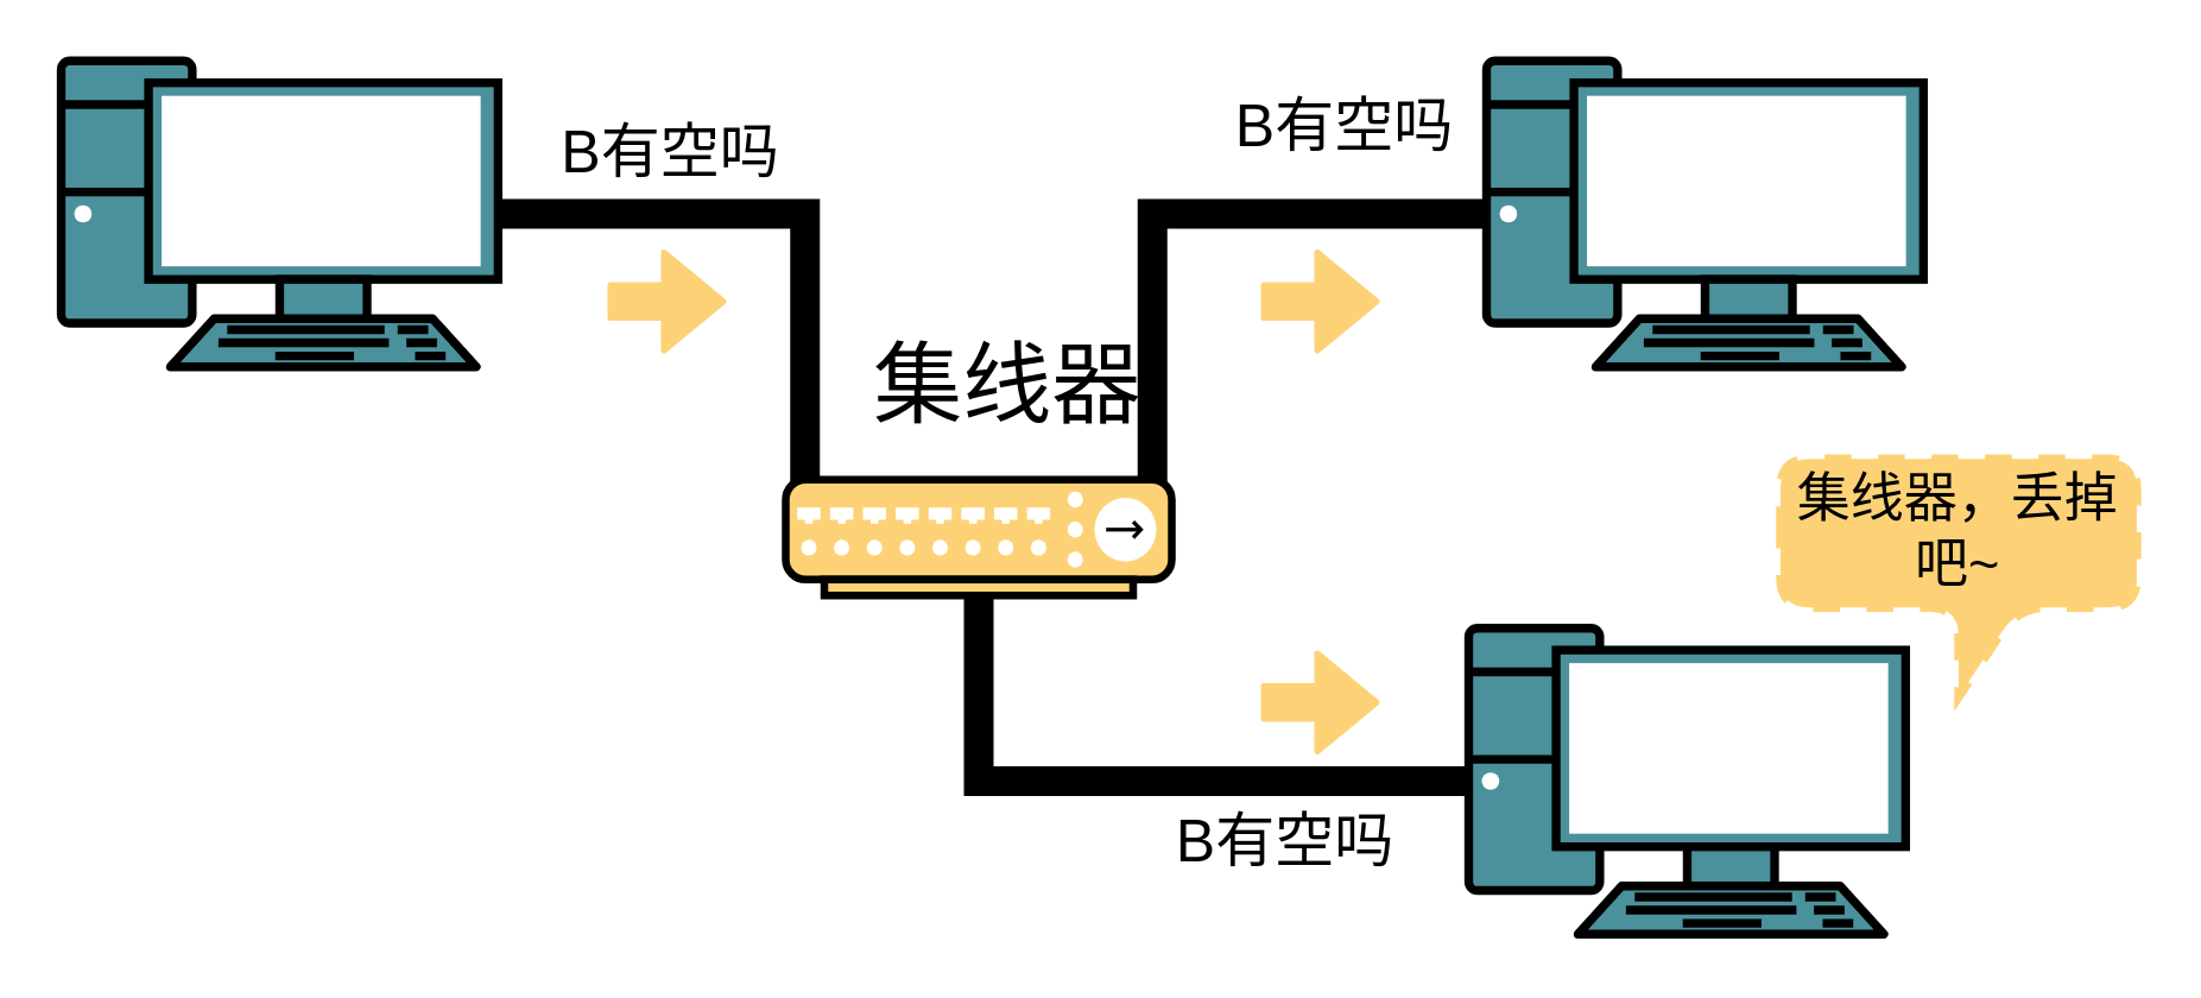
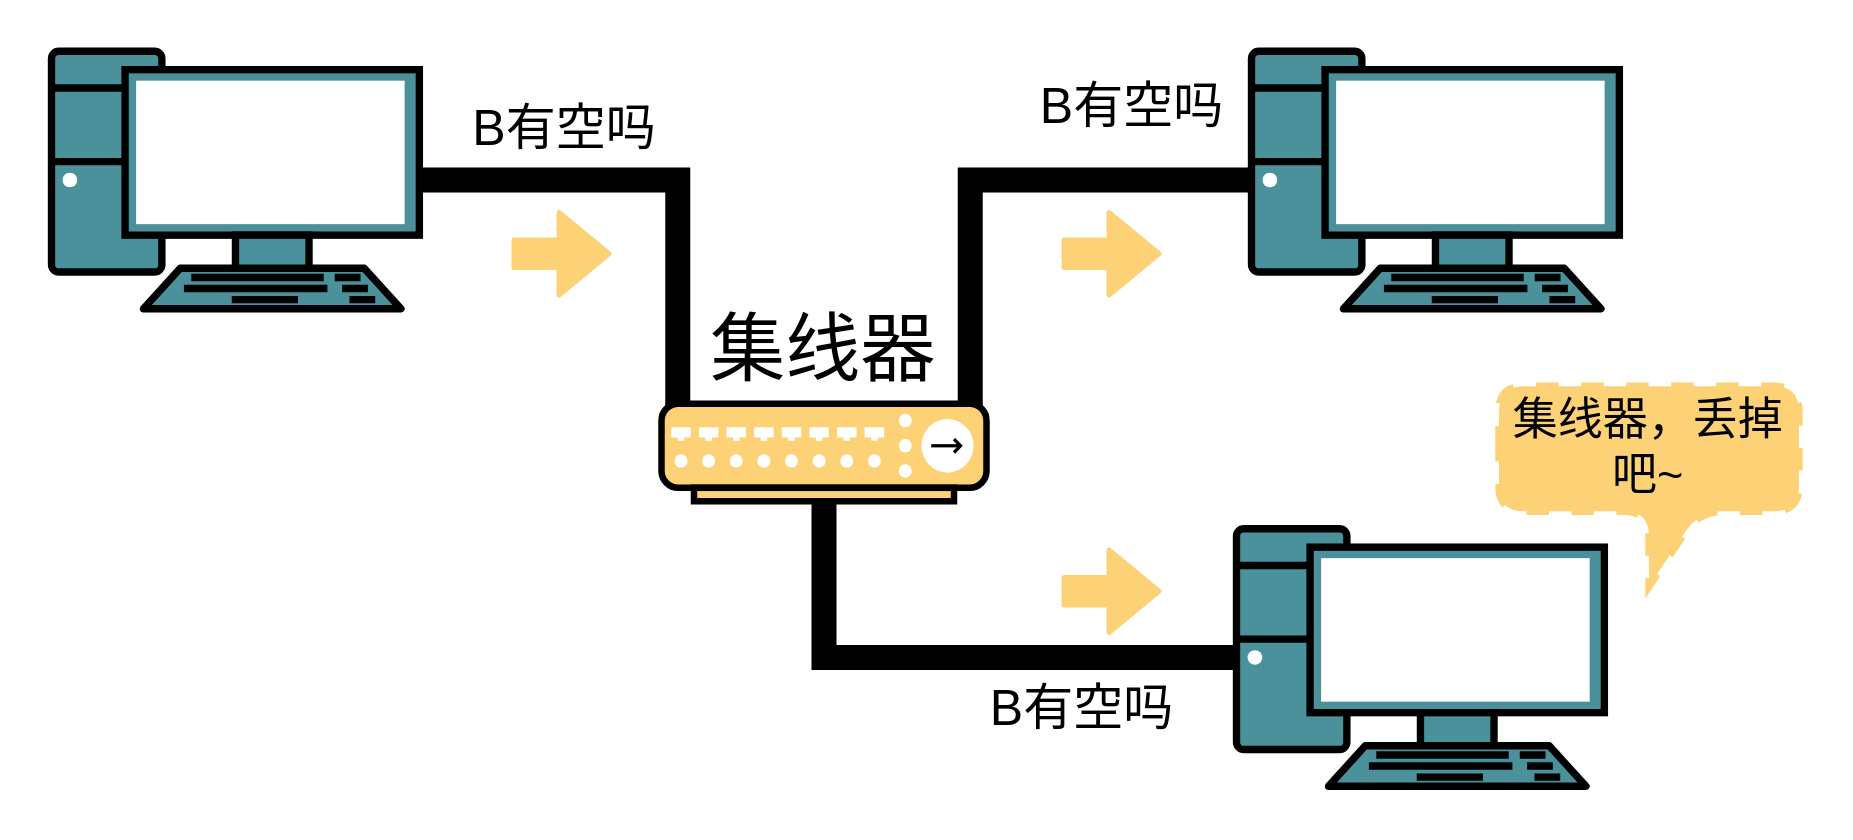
- <mxCell id="9" value="&lt;span style=&quot;font-size: 30px&quot;&gt;集线器&lt;/span&gt;" style="text;html=1;strokeColor=none;fillColor=none;align=center;verticalAlign=middle;whiteSpace=wrap;rounded=0;" parent="1" vertex="1"><mxGeometry x="289" y="113" width="100" height="31" as="geometry" /></mxCell>
+ <mxCell id="9" value="&lt;span style=&quot;font-size: 30px&quot;&gt;集线器&lt;/span&gt;" style="text;html=1;strokeColor=none;fillColor=none;align=center;verticalAlign=middle;whiteSpace=wrap;rounded=0;" parent="1" vertex="1"><mxGeometry x="279" y="123" width="100" height="31" as="geometry" /></mxCell>
